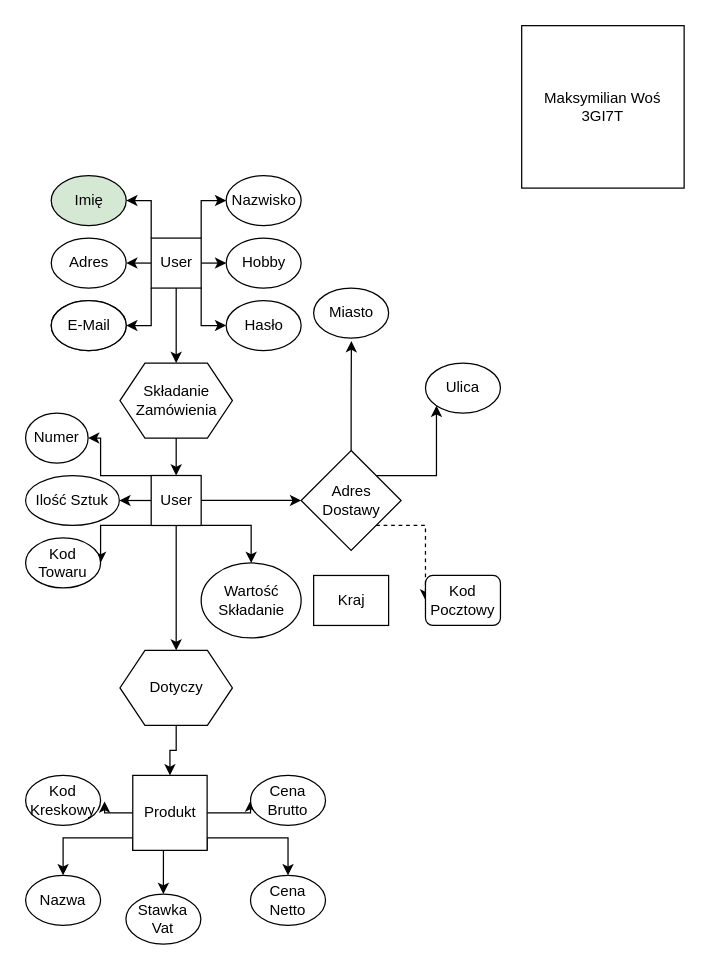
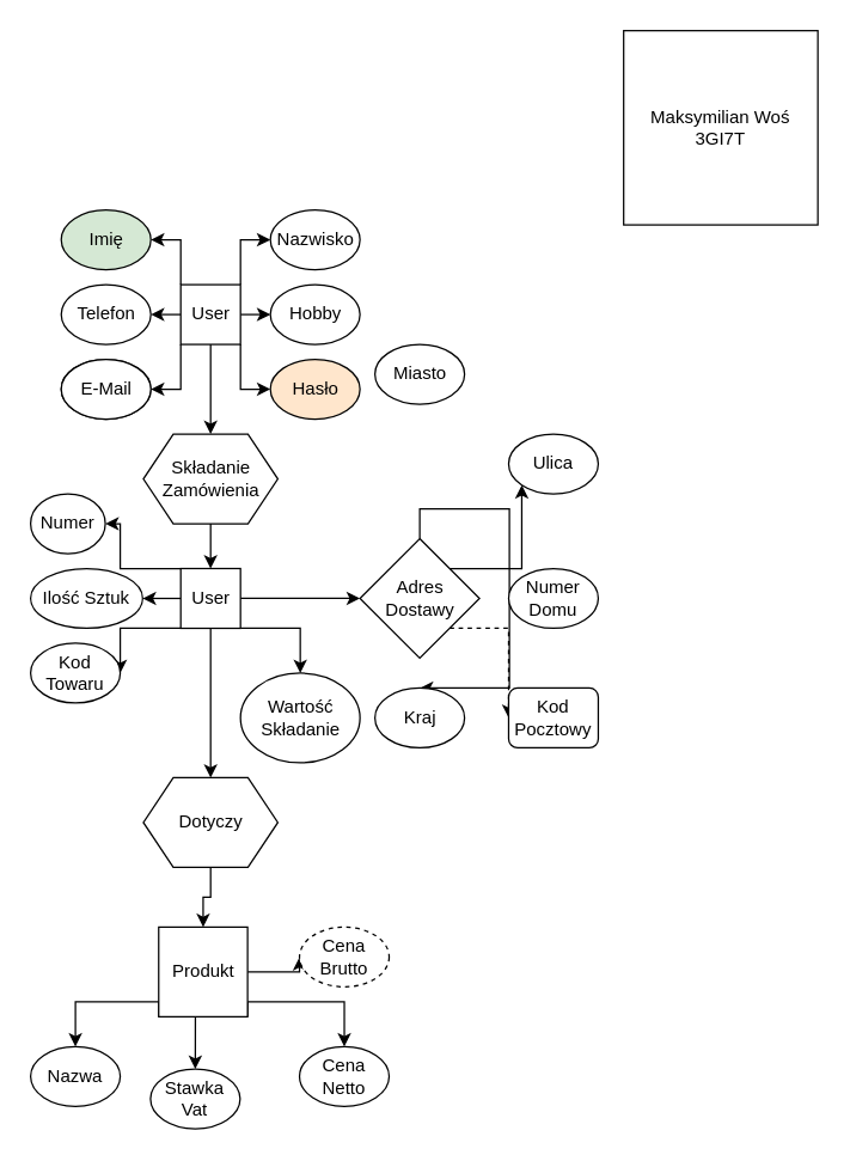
- <mxCell id="15" value="Adres" style="ellipse;whiteSpace=wrap;html=1;" vertex="1" parent="1"><mxGeometry x="40.5" y="190" width="60" height="40" as="geometry" /></mxCell>
+ <mxCell id="15" value="Telefon" style="ellipse;whiteSpace=wrap;html=1;" vertex="1" parent="1"><mxGeometry x="40.5" y="190" width="60" height="40" as="geometry" /></mxCell>
- <mxCell id="13" value="Hasło" style="ellipse;whiteSpace=wrap;html=1;" vertex="1" parent="1"><mxGeometry x="180.5" y="240" width="60" height="40" as="geometry" /></mxCell>
+ <mxCell id="13" value="Hasło" style="ellipse;whiteSpace=wrap;html=1;fillColor=#ffe6cc;" vertex="1" parent="1"><mxGeometry x="180.5" y="240" width="60" height="40" as="geometry" /></mxCell>
- <mxCell id="25" style="edgeStyle=orthogonalEdgeStyle;rounded=0;orthogonalLoop=1;jettySize=auto;html=1;exitX=0.5;exitY=0;exitDx=0;exitDy=0;entryX=0.504;entryY=1.061;entryDx=0;entryDy=0;entryPerimeter=0;" edge="1" parent="1" source="28" target="29"><mxGeometry relative="1" as="geometry" /></mxCell>
+ <mxCell id="25" style="edgeStyle=orthogonalEdgeStyle;rounded=0;orthogonalLoop=1;jettySize=auto;html=1;exitX=0.5;exitY=0;exitDx=0;exitDy=0;" edge="1" parent="1" source="28" target="33"><mxGeometry relative="1" as="geometry" /></mxCell>
+ <mxCell id="30" value="Numer Domu" style="ellipse;whiteSpace=wrap;html=1;" vertex="1" parent="1"><mxGeometry x="340" y="380" width="60" height="40" as="geometry" /></mxCell>
- <mxCell id="33" value="Kraj" style="whiteSpace=wrap;html=1;rounded=0;" vertex="1" parent="1"><mxGeometry x="250.5" y="460" width="60" height="40" as="geometry" /></mxCell>
+ <mxCell id="33" value="Kraj" style="ellipse;whiteSpace=wrap;html=1;" vertex="1" parent="1"><mxGeometry x="250.5" y="460" width="60" height="40" as="geometry" /></mxCell>
- <mxCell id="48" value="Kod Kreskowy" style="ellipse;whiteSpace=wrap;html=1;" vertex="1" parent="1"><mxGeometry x="20" y="620" width="60" height="40" as="geometry" /></mxCell>
- <mxCell id="50" value="Cena Brutto" style="ellipse;whiteSpace=wrap;html=1;" vertex="1" parent="1"><mxGeometry x="200" y="620" width="60" height="40" as="geometry" /></mxCell>
+ <mxCell id="50" value="Cena Brutto" style="ellipse;whiteSpace=wrap;html=1;dashed=1;" vertex="1" parent="1"><mxGeometry x="200" y="620" width="60" height="40" as="geometry" /></mxCell>
- <mxCell id="40" style="edgeStyle=orthogonalEdgeStyle;rounded=0;orthogonalLoop=1;jettySize=auto;html=1;exitX=0;exitY=0.5;exitDx=0;exitDy=0;entryX=1.053;entryY=0.52;entryDx=0;entryDy=0;entryPerimeter=0;" edge="1" parent="1" source="45" target="48"><mxGeometry relative="1" as="geometry" /></mxCell>
